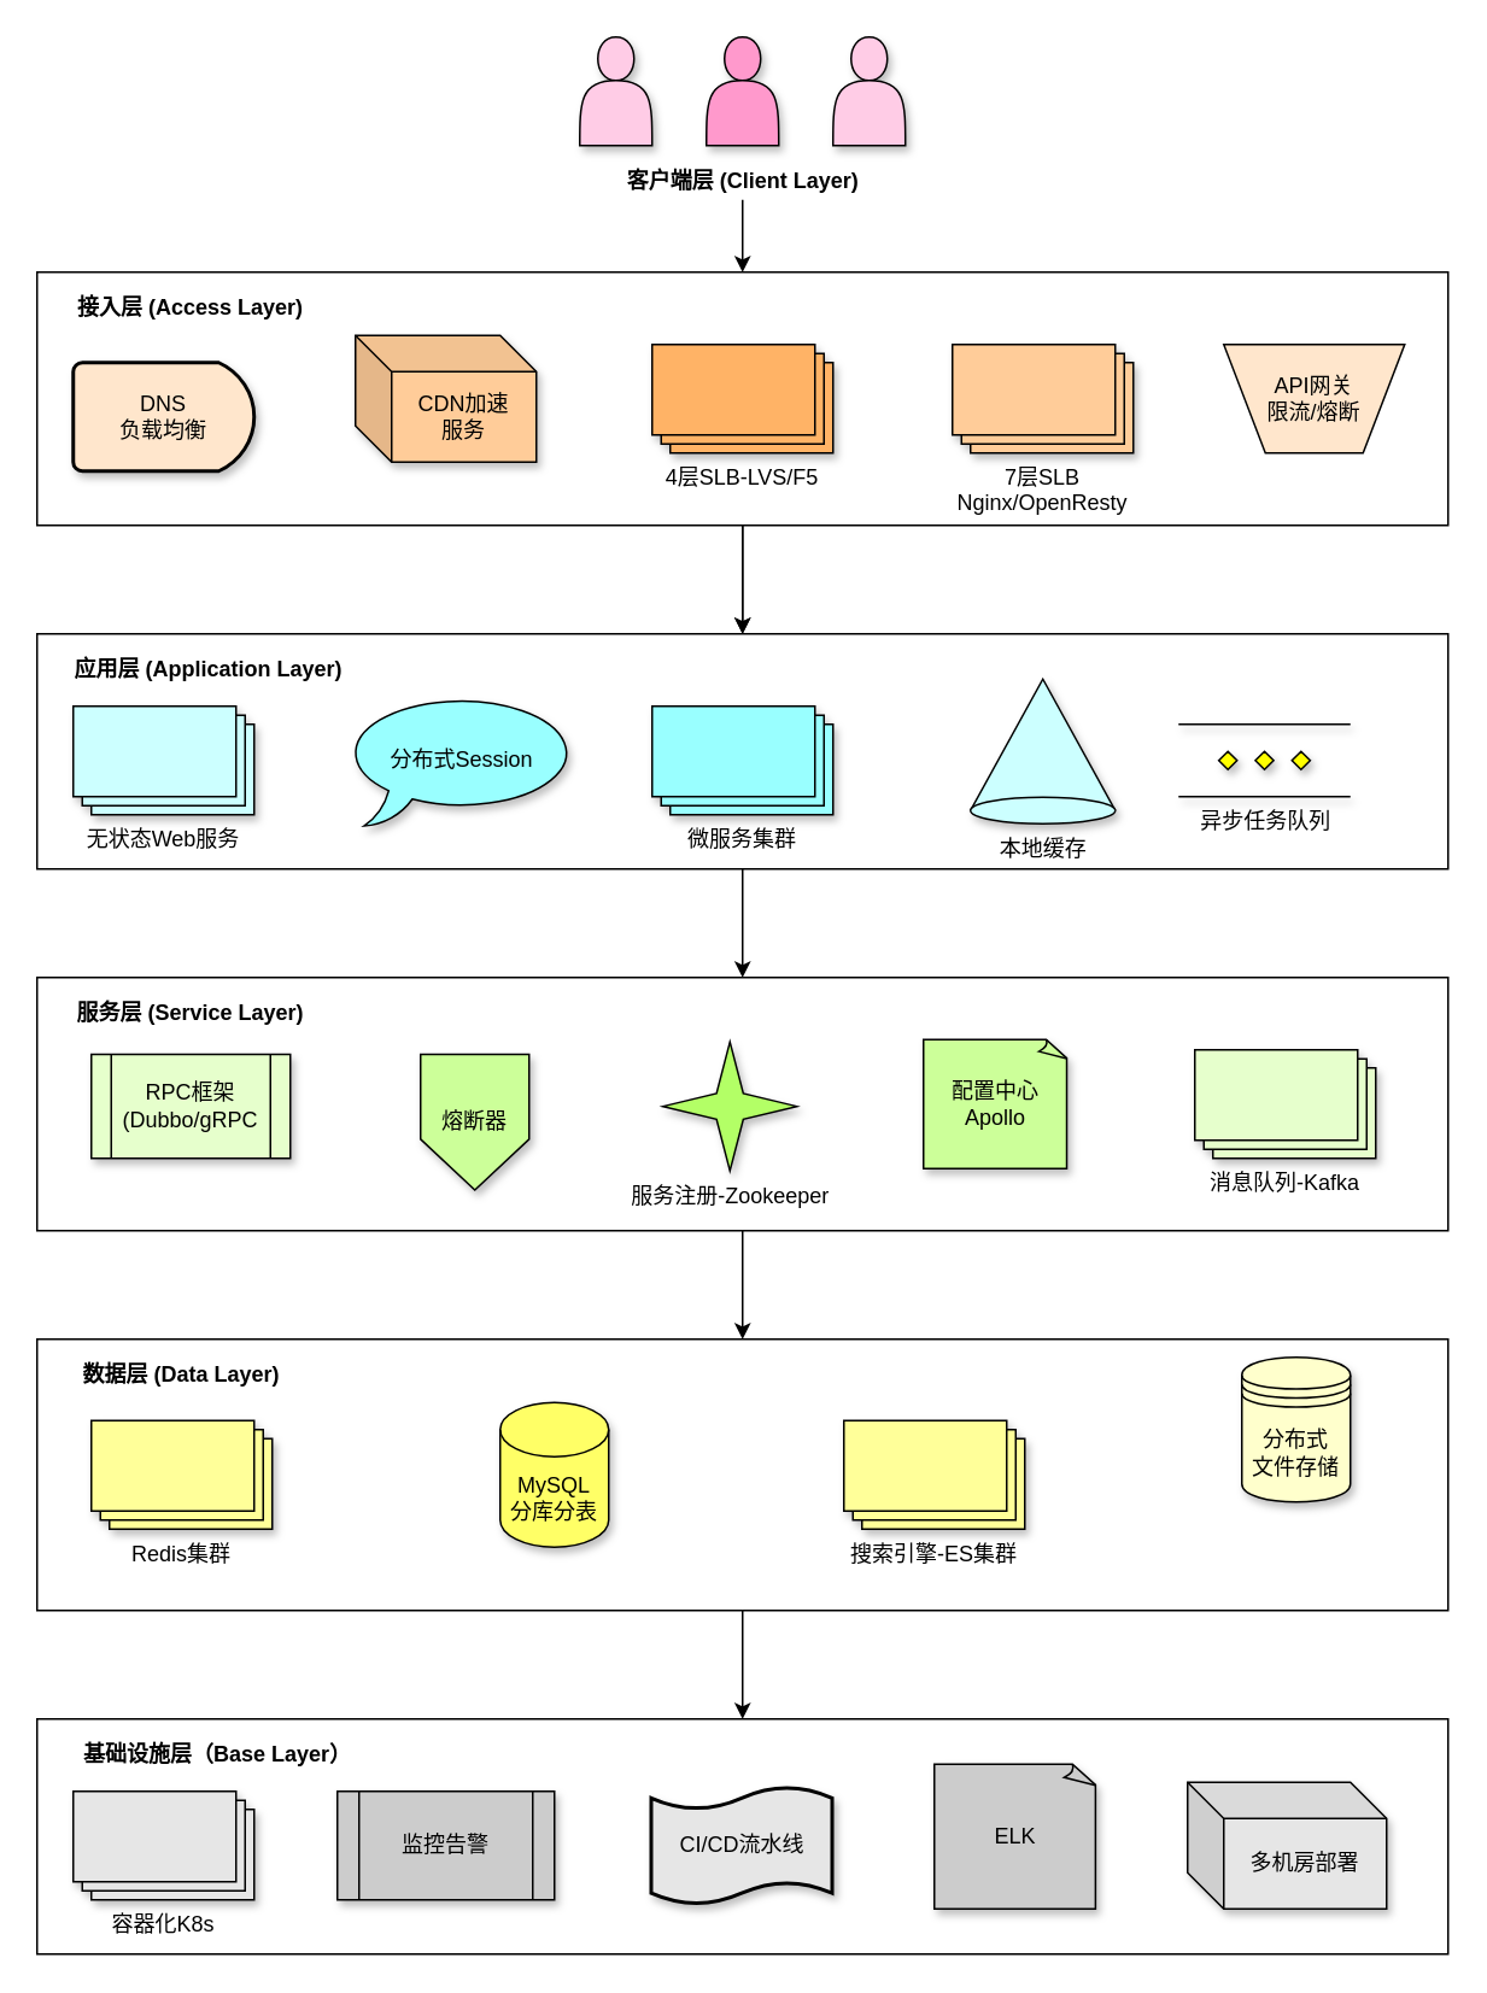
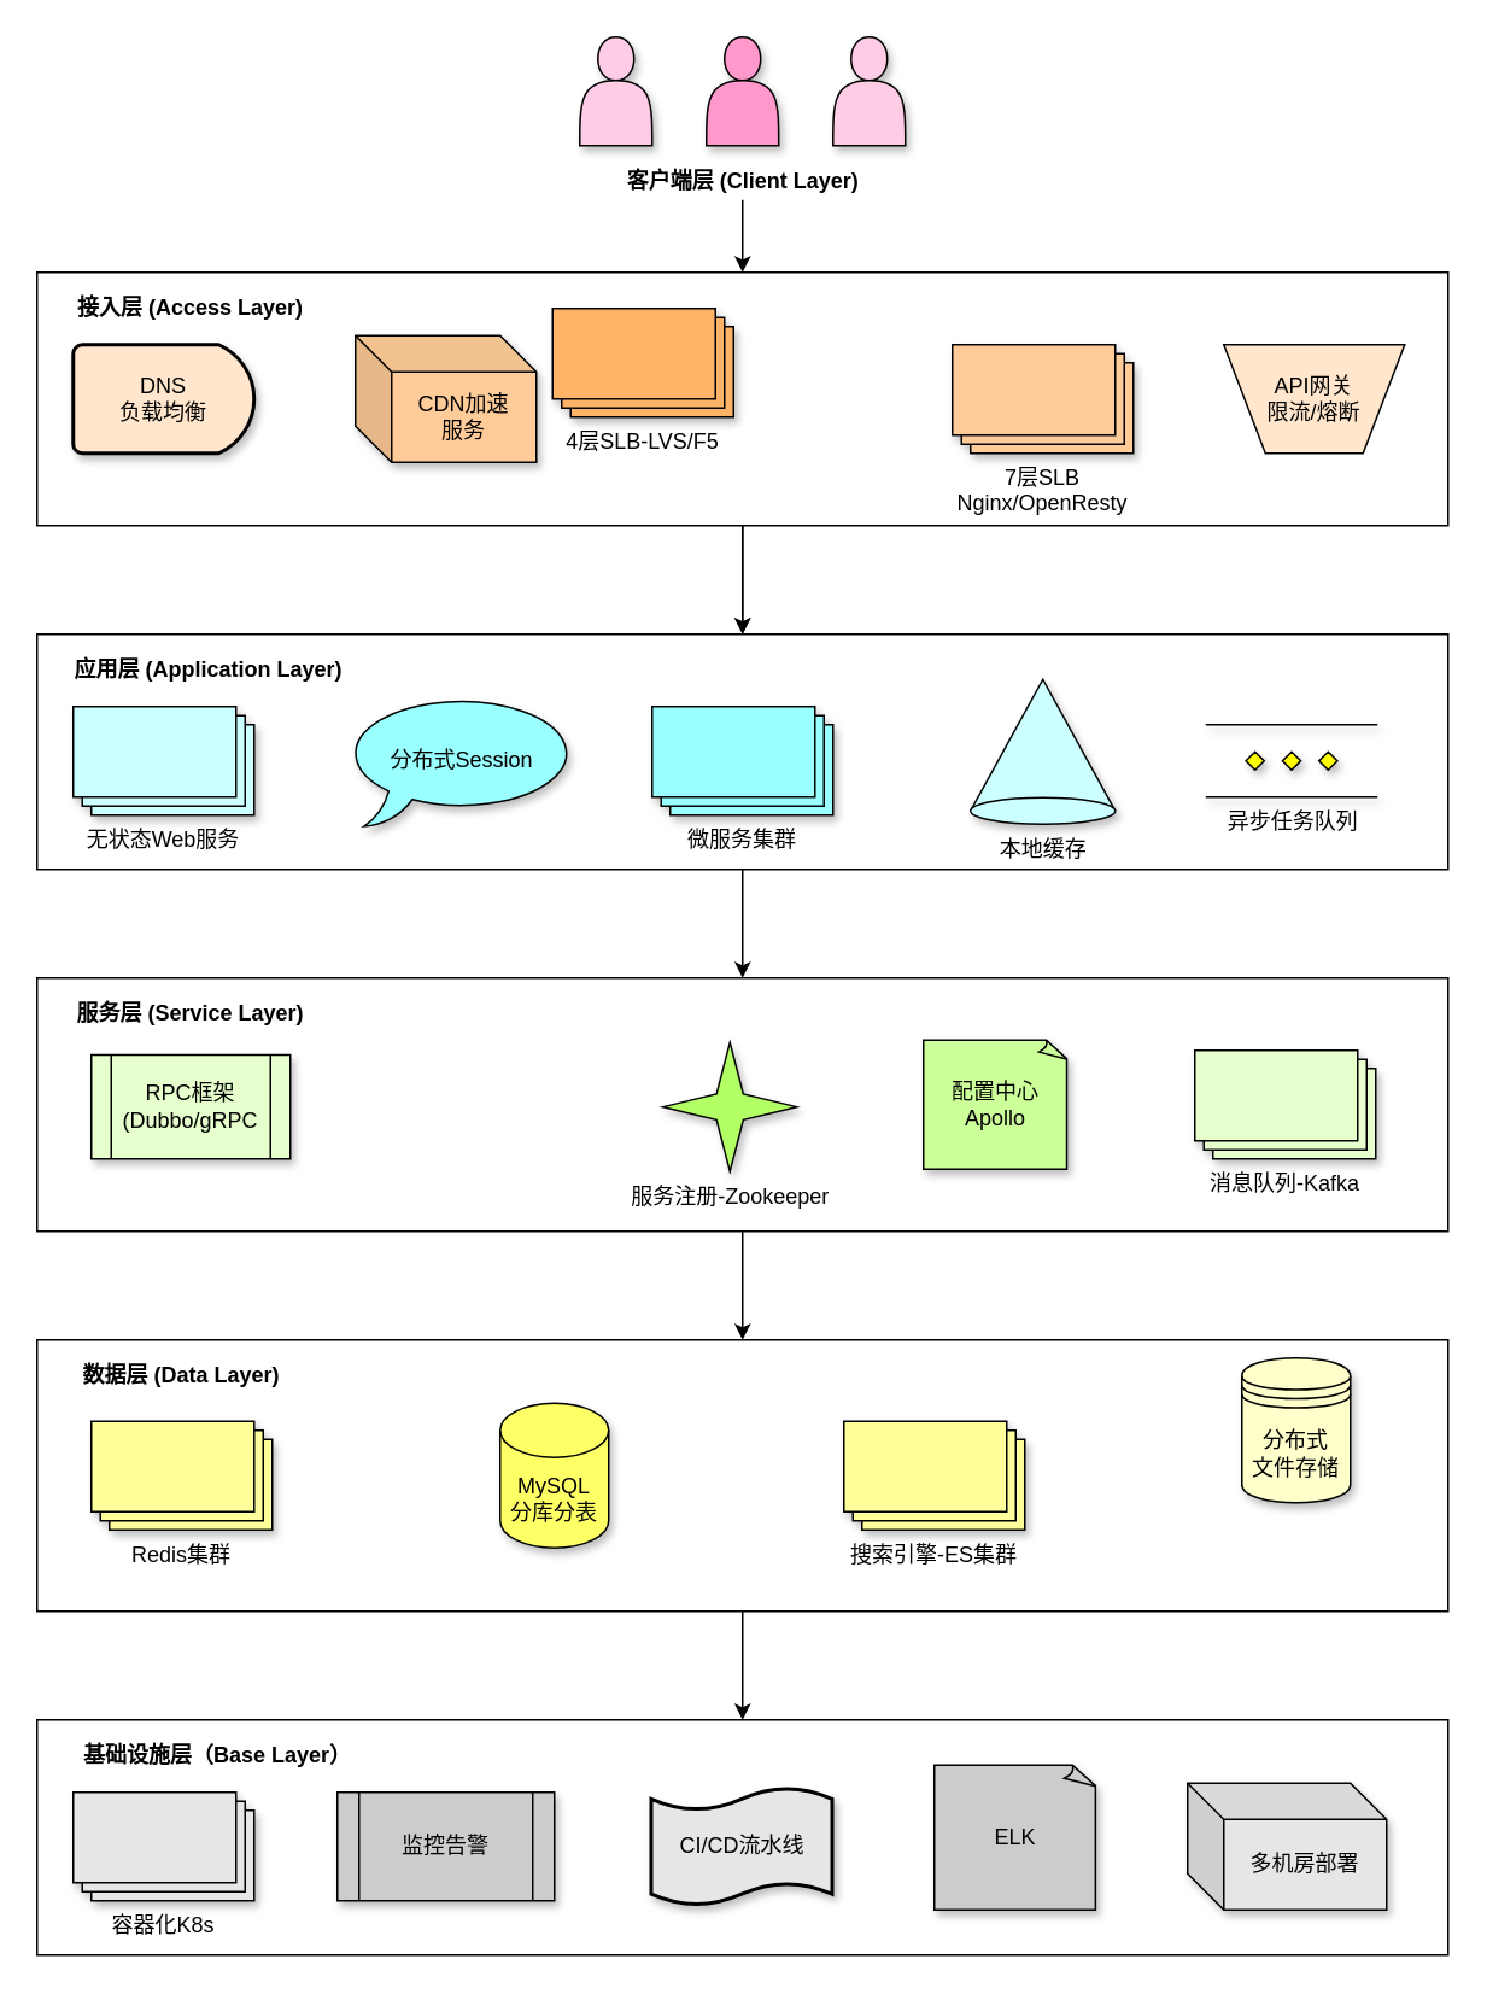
- <mxCell id="40" value="4层SLB-LVS/F5" style="verticalLabelPosition=bottom;verticalAlign=top;html=1;shape=mxgraph.basic.layered_rect;dx=10;outlineConnect=0;whiteSpace=wrap;fillColor=#FFB366;shadow=1;" parent="1" vertex="1"><mxGeometry x="360" y="190" width="100" height="60" as="geometry" /></mxCell>
+ <mxCell id="40" value="4层SLB-LVS/F5" style="verticalLabelPosition=bottom;verticalAlign=top;html=1;shape=mxgraph.basic.layered_rect;dx=10;outlineConnect=0;whiteSpace=wrap;fillColor=#FFB366;shadow=1;" parent="1" vertex="1"><mxGeometry x="305" y="170" width="100" height="60" as="geometry" /></mxCell>
- <mxCell id="37" value="DNS&lt;br&gt;负载均衡" style="strokeWidth=2;html=1;shape=mxgraph.flowchart.delay;whiteSpace=wrap;fillColor=#FFE6CC;shadow=1;" parent="1" vertex="1"><mxGeometry x="40" y="200" width="100" height="60" as="geometry" /></mxCell>
+ <mxCell id="37" value="DNS&lt;br&gt;负载均衡" style="strokeWidth=2;html=1;shape=mxgraph.flowchart.delay;whiteSpace=wrap;fillColor=#FFE6CC;shadow=1;" parent="1" vertex="1"><mxGeometry x="40" y="190" width="100" height="60" as="geometry" /></mxCell>
- <mxCell id="46" value="异步任务队列" style="verticalLabelPosition=bottom;verticalAlign=top;html=1;shape=mxgraph.flowchart.parallel_mode;pointerEvents=1;fillColor=#66FFFF;shadow=1;" vertex="1" parent="1"><mxGeometry x="651" y="400" width="95" height="40" as="geometry" /></mxCell>
+ <mxCell id="46" value="异步任务队列" style="verticalLabelPosition=bottom;verticalAlign=top;html=1;shape=mxgraph.flowchart.parallel_mode;pointerEvents=1;fillColor=#66FFFF;shadow=1;" vertex="1" parent="1"><mxGeometry x="666" y="400" width="95" height="40" as="geometry" /></mxCell>
- <mxCell id="12" value="熔断器" style="shape=offPageConnector;whiteSpace=wrap;html=1;fillColor=#CCFF99;shadow=1;" parent="7" vertex="1"><mxGeometry x="212" y="42.5" width="60" height="75" as="geometry" /></mxCell>
